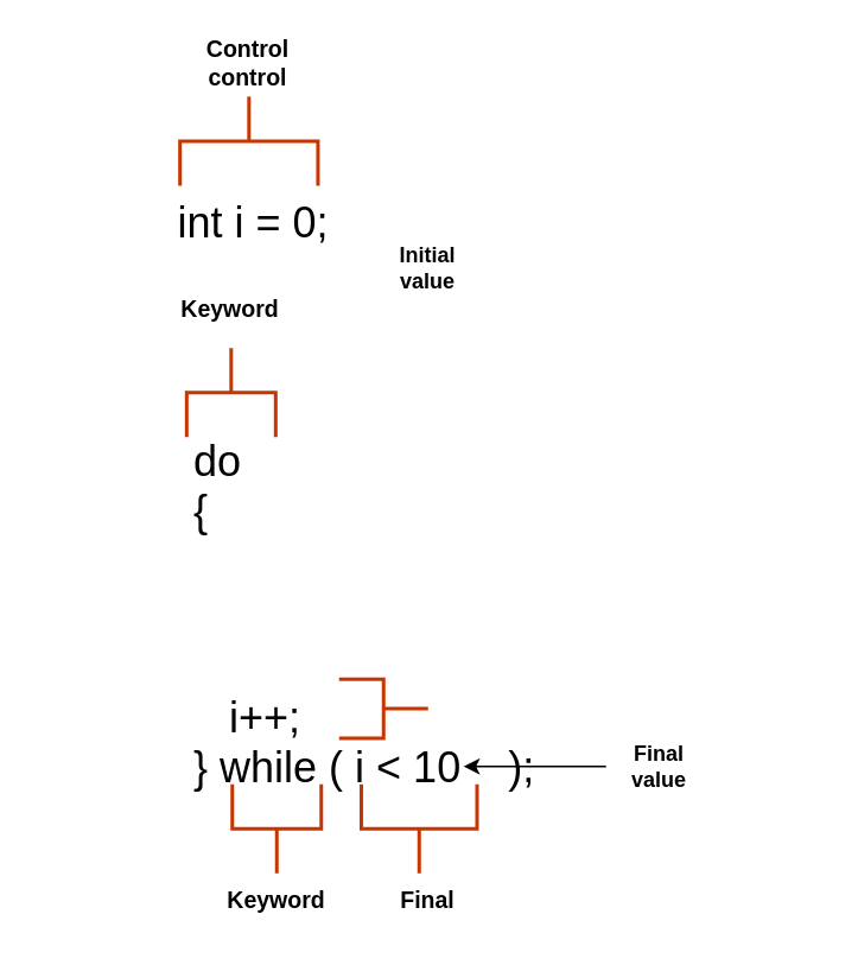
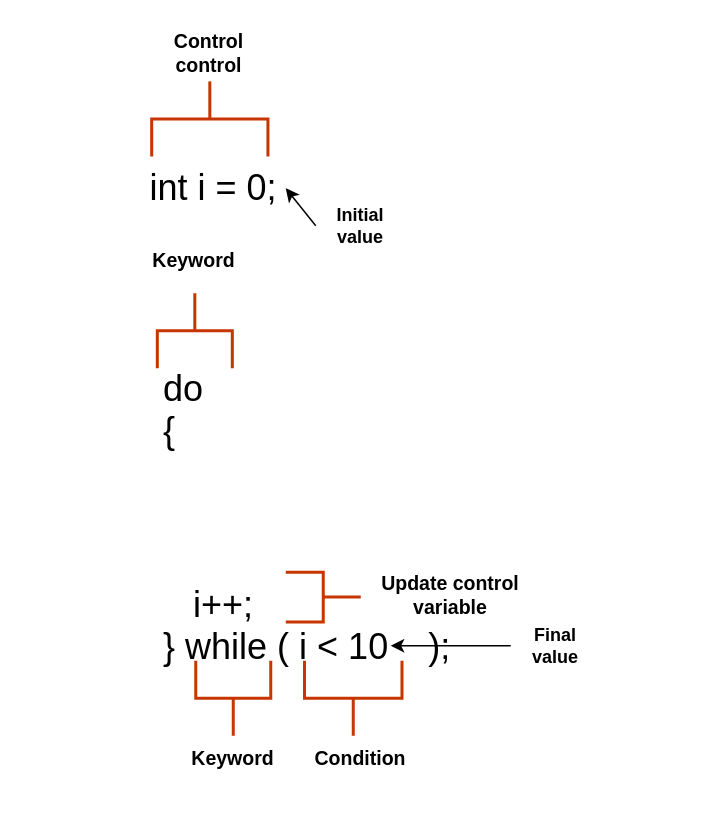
+ <mxCell id="12" value="" style="endArrow=classic;html=1;rounded=0;exitX=0;exitY=0.5;exitDx=0;exitDy=0;entryX=1;entryY=0.5;entryDx=0;entryDy=0;" edge="1" parent="1" source="10" target="11"><mxGeometry width="50" height="50" relative="1" as="geometry"><mxPoint x="410" y="220" as="sourcePoint" /><mxPoint x="460" y="170" as="targetPoint" /></mxGeometry></mxCell>
+ <mxCell id="9" value="Update control&lt;div&gt;variable&lt;/div&gt;" style="text;html=1;align=center;verticalAlign=middle;whiteSpace=wrap;rounded=0;fontSize=13;fontStyle=1" vertex="1" parent="1"><mxGeometry x="240" y="381" width="120" height="30" as="geometry" /></mxCell>
- <mxCell id="17" value="Final" style="text;html=1;align=center;verticalAlign=middle;whiteSpace=wrap;rounded=0;fontSize=13;fontStyle=1" vertex="1" parent="1"><mxGeometry x="195" y="490" width="90" height="30" as="geometry" /></mxCell>
+ <mxCell id="17" value="Condition" style="text;html=1;align=center;verticalAlign=middle;whiteSpace=wrap;rounded=0;fontSize=13;fontStyle=1" vertex="1" parent="1"><mxGeometry x="195" y="490" width="90" height="30" as="geometry" /></mxCell>
